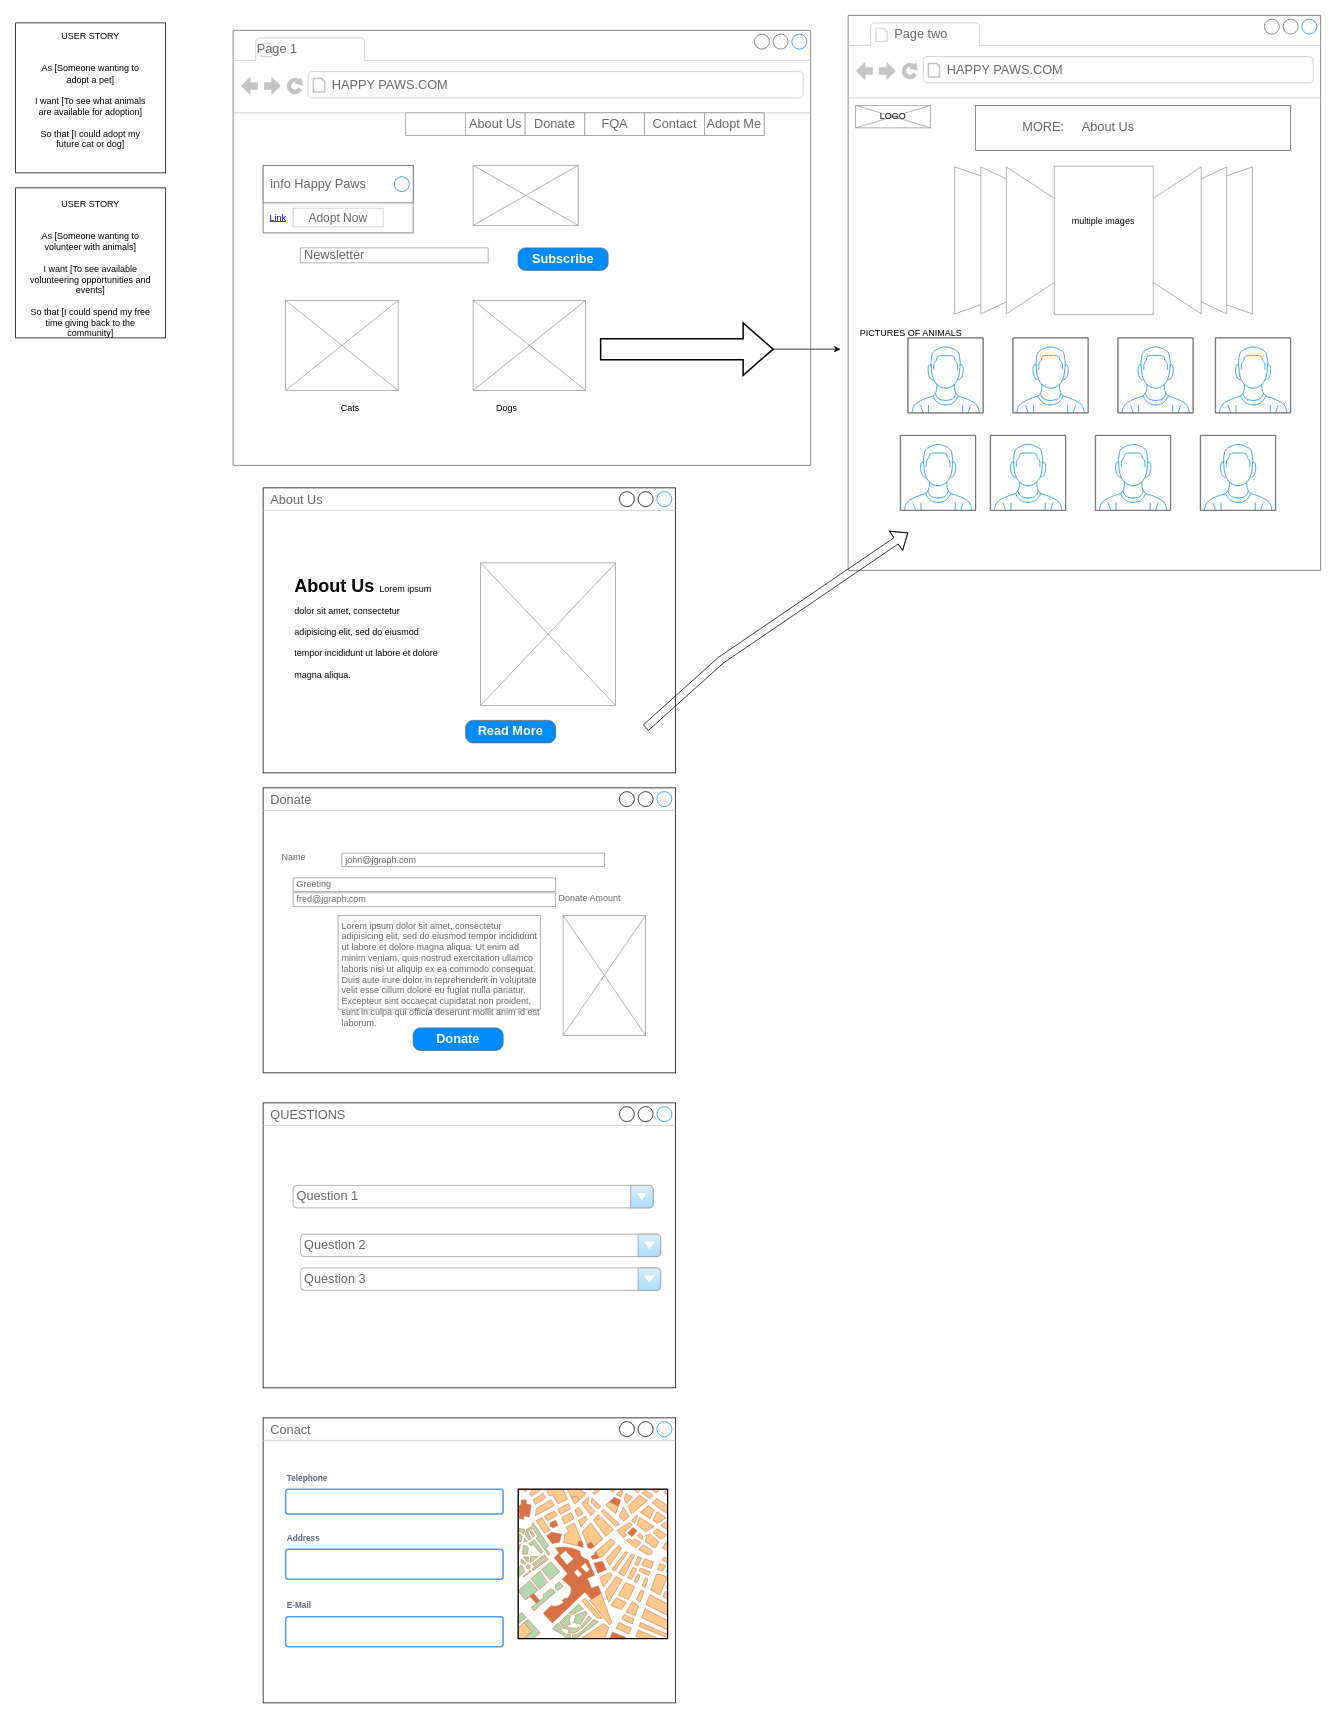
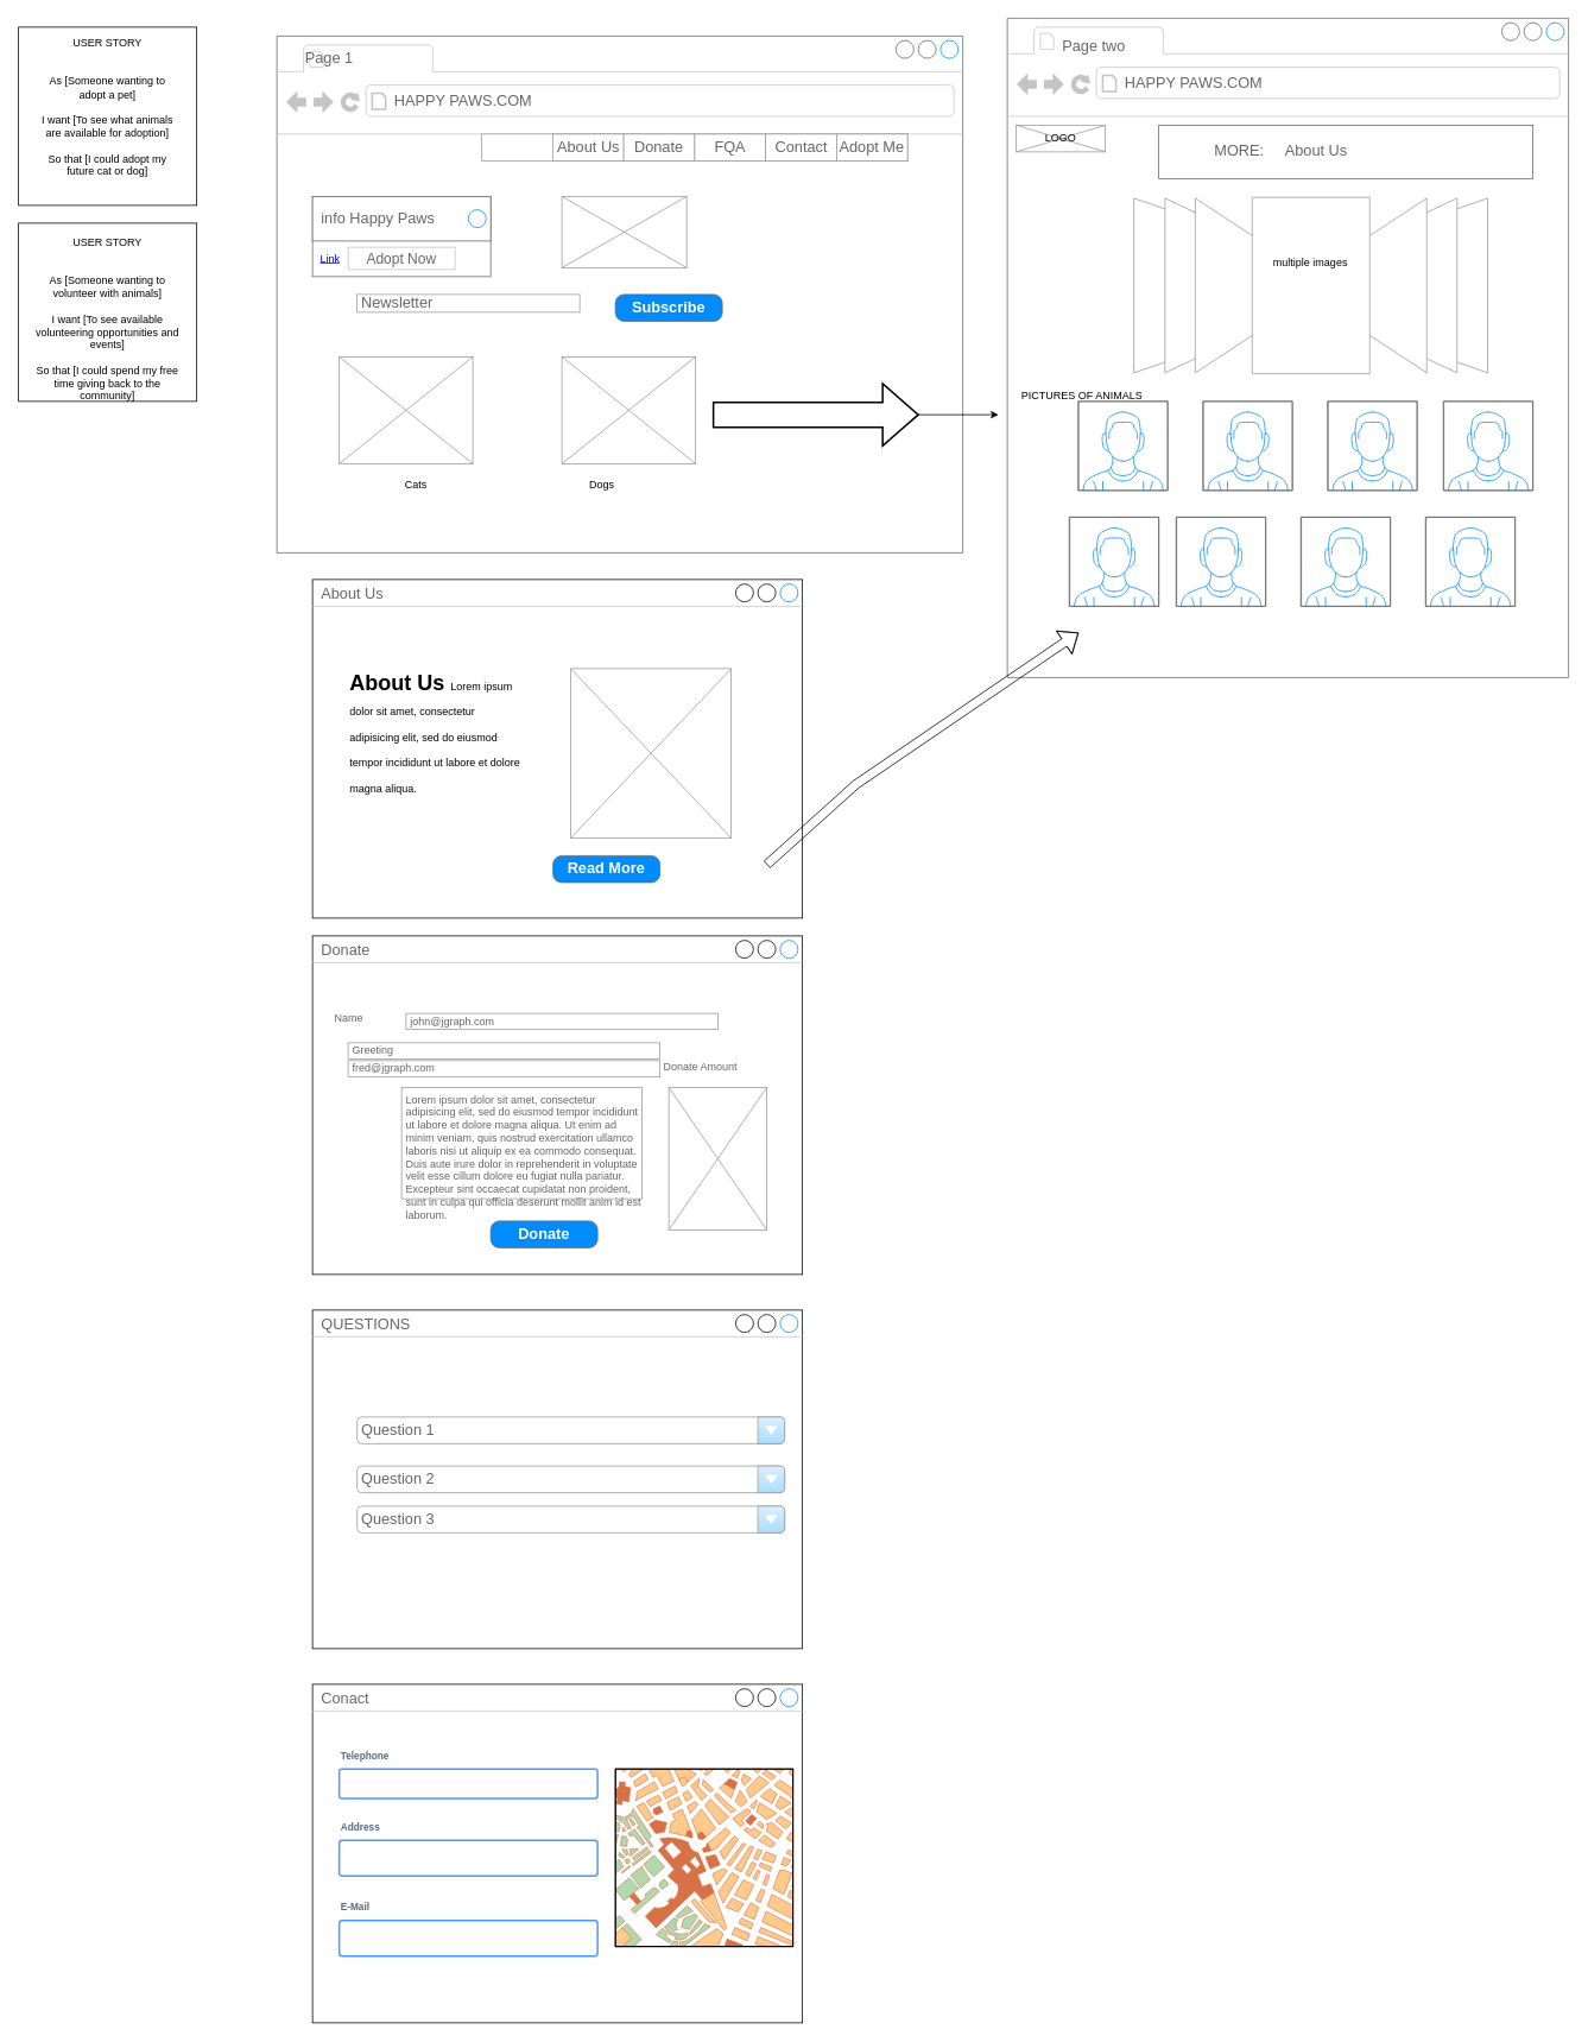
- <mxCell id="3" value="Page two" style="strokeWidth=1;shadow=0;dashed=0;align=center;html=1;shape=mxgraph.mockup.containers.anchor;fontSize=17;fontColor=#666666;align=left;whiteSpace=wrap;" parent="2" vertex="1"><mxGeometry x="60" y="12" width="110" height="26" as="geometry" /></mxCell>
+ <mxCell id="3" value="Page two" style="strokeWidth=1;shadow=0;dashed=0;align=center;html=1;shape=mxgraph.mockup.containers.anchor;fontSize=17;fontColor=#666666;align=left;whiteSpace=wrap;" parent="2" vertex="1"><mxGeometry x="60" y="12" width="110" height="40" as="geometry" /></mxCell>
- <mxCell id="48" value="&lt;h1 style=&quot;margin-top: 0px;&quot;&gt;&lt;span style=&quot;background-color: initial;&quot;&gt;About Us&amp;nbsp;&lt;/span&gt;&lt;span style=&quot;background-color: initial; font-size: 12px; font-weight: normal;&quot;&gt;Lorem ipsum dolor sit amet, consectetur adipisicing elit, sed do eiusmod tempor incididunt ut labore et dolore magna aliqua.&lt;/span&gt;&lt;br&gt;&lt;/h1&gt;" style="text;html=1;whiteSpace=wrap;overflow=hidden;rounded=0;" vertex="1" parent="1"><mxGeometry x="390" y="760" width="200" height="200" as="geometry" /></mxCell>
+ <mxCell id="48" value="&lt;h1 style=&quot;margin-top: 0px;&quot;&gt;&lt;span style=&quot;background-color: initial;&quot;&gt;About Us&amp;nbsp;&lt;/span&gt;&lt;span style=&quot;background-color: initial; font-size: 12px; font-weight: normal;&quot;&gt;Lorem ipsum dolor sit amet, consectetur adipisicing elit, sed do eiusmod tempor incididunt ut labore et dolore magna aliqua.&lt;/span&gt;&lt;br&gt;&lt;/h1&gt;" style="text;html=1;whiteSpace=wrap;overflow=hidden;rounded=0;" vertex="1" parent="1"><mxGeometry x="390" y="745" width="200" height="200" as="geometry" /></mxCell>
- <mxCell id="59" value="Question 1" style="strokeWidth=1;shadow=0;dashed=0;align=center;html=1;shape=mxgraph.mockup.forms.comboBox;strokeColor=#999999;fillColor=#ddeeff;align=left;fillColor2=#aaddff;mainText=;fontColor=#666666;fontSize=17;spacingLeft=3;" vertex="1" parent="1"><mxGeometry x="390" y="1580" width="480" height="30" as="geometry" /></mxCell>
+ <mxCell id="59" value="Question 1" style="strokeWidth=1;shadow=0;dashed=0;align=center;html=1;shape=mxgraph.mockup.forms.comboBox;strokeColor=#999999;fillColor=#ddeeff;align=left;fillColor2=#aaddff;mainText=;fontColor=#666666;fontSize=17;spacingLeft=3;" vertex="1" parent="1"><mxGeometry x="400" y="1590" width="480" height="30" as="geometry" /></mxCell>
